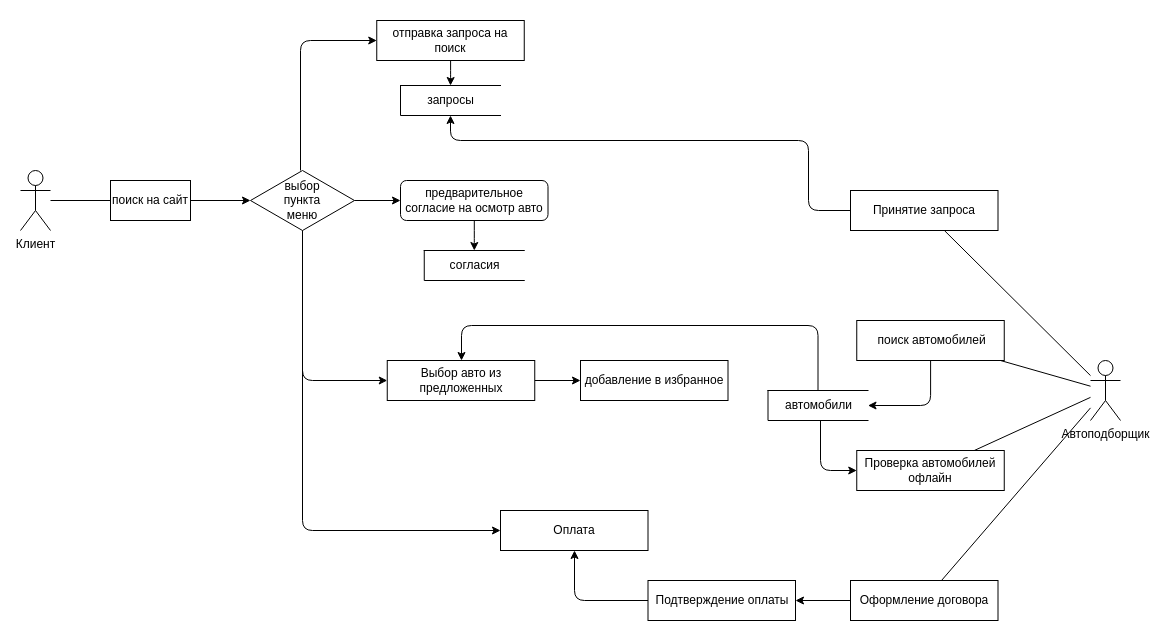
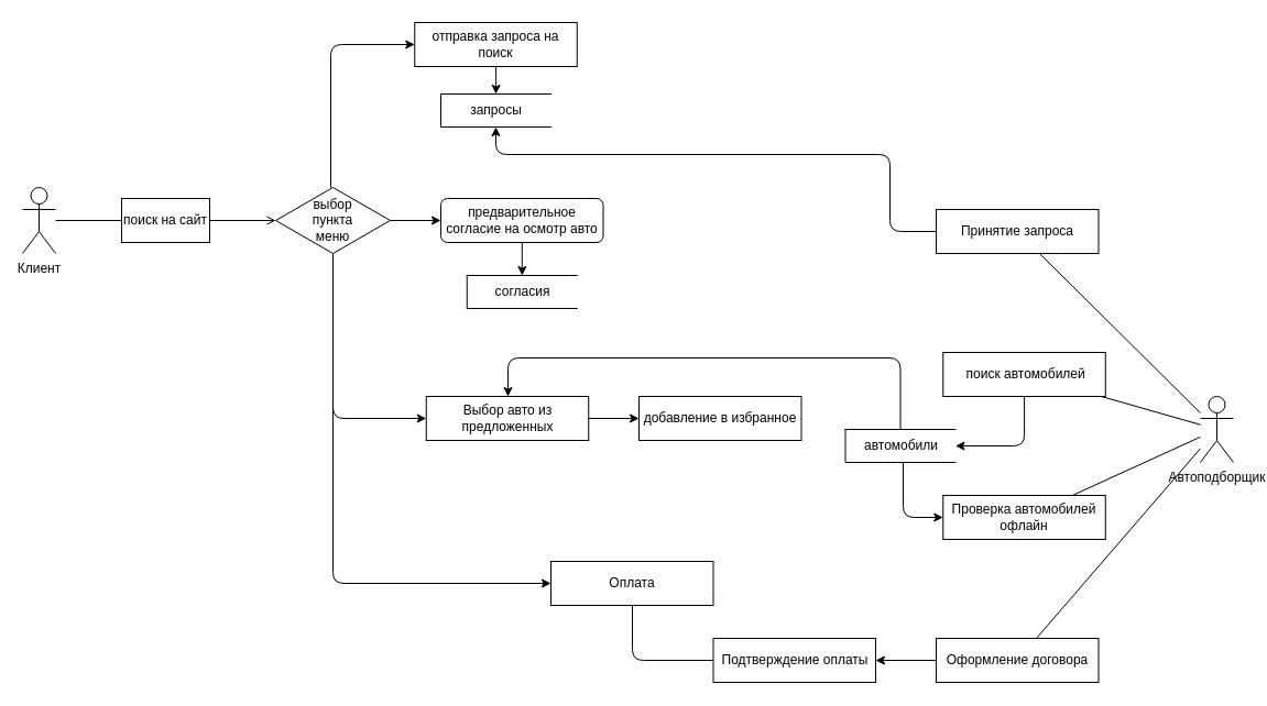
- <mxCell id="6" value="" style="endArrow=classic;html=1;fontSize=12;endFill=1;edgeStyle=orthogonalEdgeStyle;rounded=0;" parent="1" source="5" target="13" edge="1"><mxGeometry width="50" height="50" relative="1" as="geometry"><mxPoint x="400" y="300" as="sourcePoint" /><mxPoint x="330" y="190" as="targetPoint" /></mxGeometry></mxCell>
+ <mxCell id="6" value="" style="endArrow=open;html=1;fontSize=12;endFill=1;edgeStyle=orthogonalEdgeStyle;rounded=0;" parent="1" source="5" target="13" edge="1"><mxGeometry width="50" height="50" relative="1" as="geometry"><mxPoint x="400" y="300" as="sourcePoint" /><mxPoint x="330" y="190" as="targetPoint" /></mxGeometry></mxCell>
- <mxCell id="27" style="edgeStyle=orthogonalEdgeStyle;rounded=1;orthogonalLoop=1;jettySize=auto;html=1;" edge="1" parent="1" source="28" target="18"><mxGeometry relative="1" as="geometry"><Array as="points"><mxPoint x="574" y="600" /></Array></mxGeometry></mxCell>
+ <mxCell id="27" style="edgeStyle=orthogonalEdgeStyle;rounded=1;orthogonalLoop=1;jettySize=auto;html=1;endArrow=none;" edge="1" parent="1" source="28" target="18"><mxGeometry relative="1" as="geometry"><Array as="points"><mxPoint x="574" y="600" /></Array></mxGeometry></mxCell>
